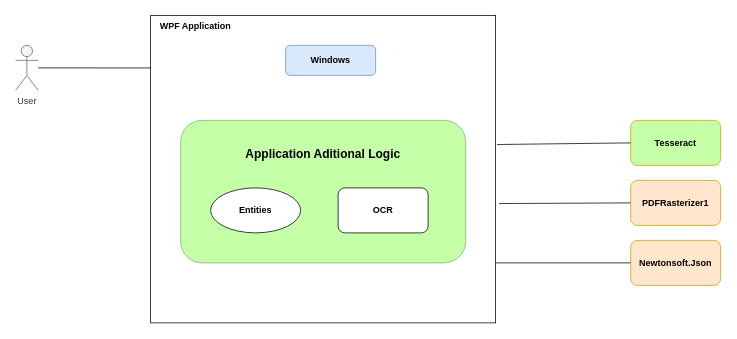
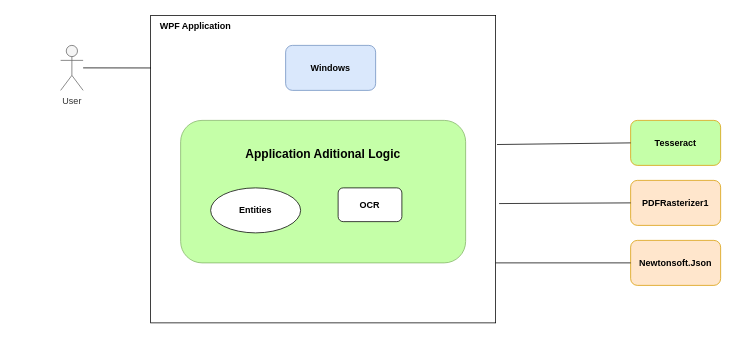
- <mxCell id="3" value="Windows" style="rounded=1;whiteSpace=wrap;html=1;fontStyle=1;fillColor=#dae8fc;strokeColor=#6c8ebf;" parent="1" vertex="1"><mxGeometry x="380" y="60" width="120" height="40" as="geometry" /></mxCell>
+ <mxCell id="3" value="Windows" style="rounded=1;whiteSpace=wrap;html=1;fontStyle=1;fillColor=#dae8fc;strokeColor=#6c8ebf;" parent="1" vertex="1"><mxGeometry x="380" y="60" width="120" height="60" as="geometry" /></mxCell>
- <mxCell id="14" value="User" style="shape=umlActor;verticalLabelPosition=bottom;verticalAlign=top;html=1;outlineConnect=0;fillColor=#f5f5f5;strokeColor=#666666;fontColor=#333333;" parent="1" vertex="1"><mxGeometry x="20" y="60" width="30" height="60" as="geometry" /></mxCell>
+ <mxCell id="14" value="User" style="shape=umlActor;verticalLabelPosition=bottom;verticalAlign=top;html=1;outlineConnect=0;fillColor=#f5f5f5;strokeColor=#666666;fontColor=#333333;" parent="1" vertex="1"><mxGeometry x="80" y="60" width="30" height="60" as="geometry" /></mxCell>
- <mxCell id="7" value="OCR" style="rounded=1;whiteSpace=wrap;html=1;fontStyle=1" parent="1" vertex="1"><mxGeometry x="450" y="250" width="120" height="60" as="geometry" /></mxCell>
+ <mxCell id="7" value="OCR" style="rounded=1;whiteSpace=wrap;html=1;fontStyle=1" parent="1" vertex="1"><mxGeometry x="450" y="250" width="85" height="45" as="geometry" /></mxCell>
